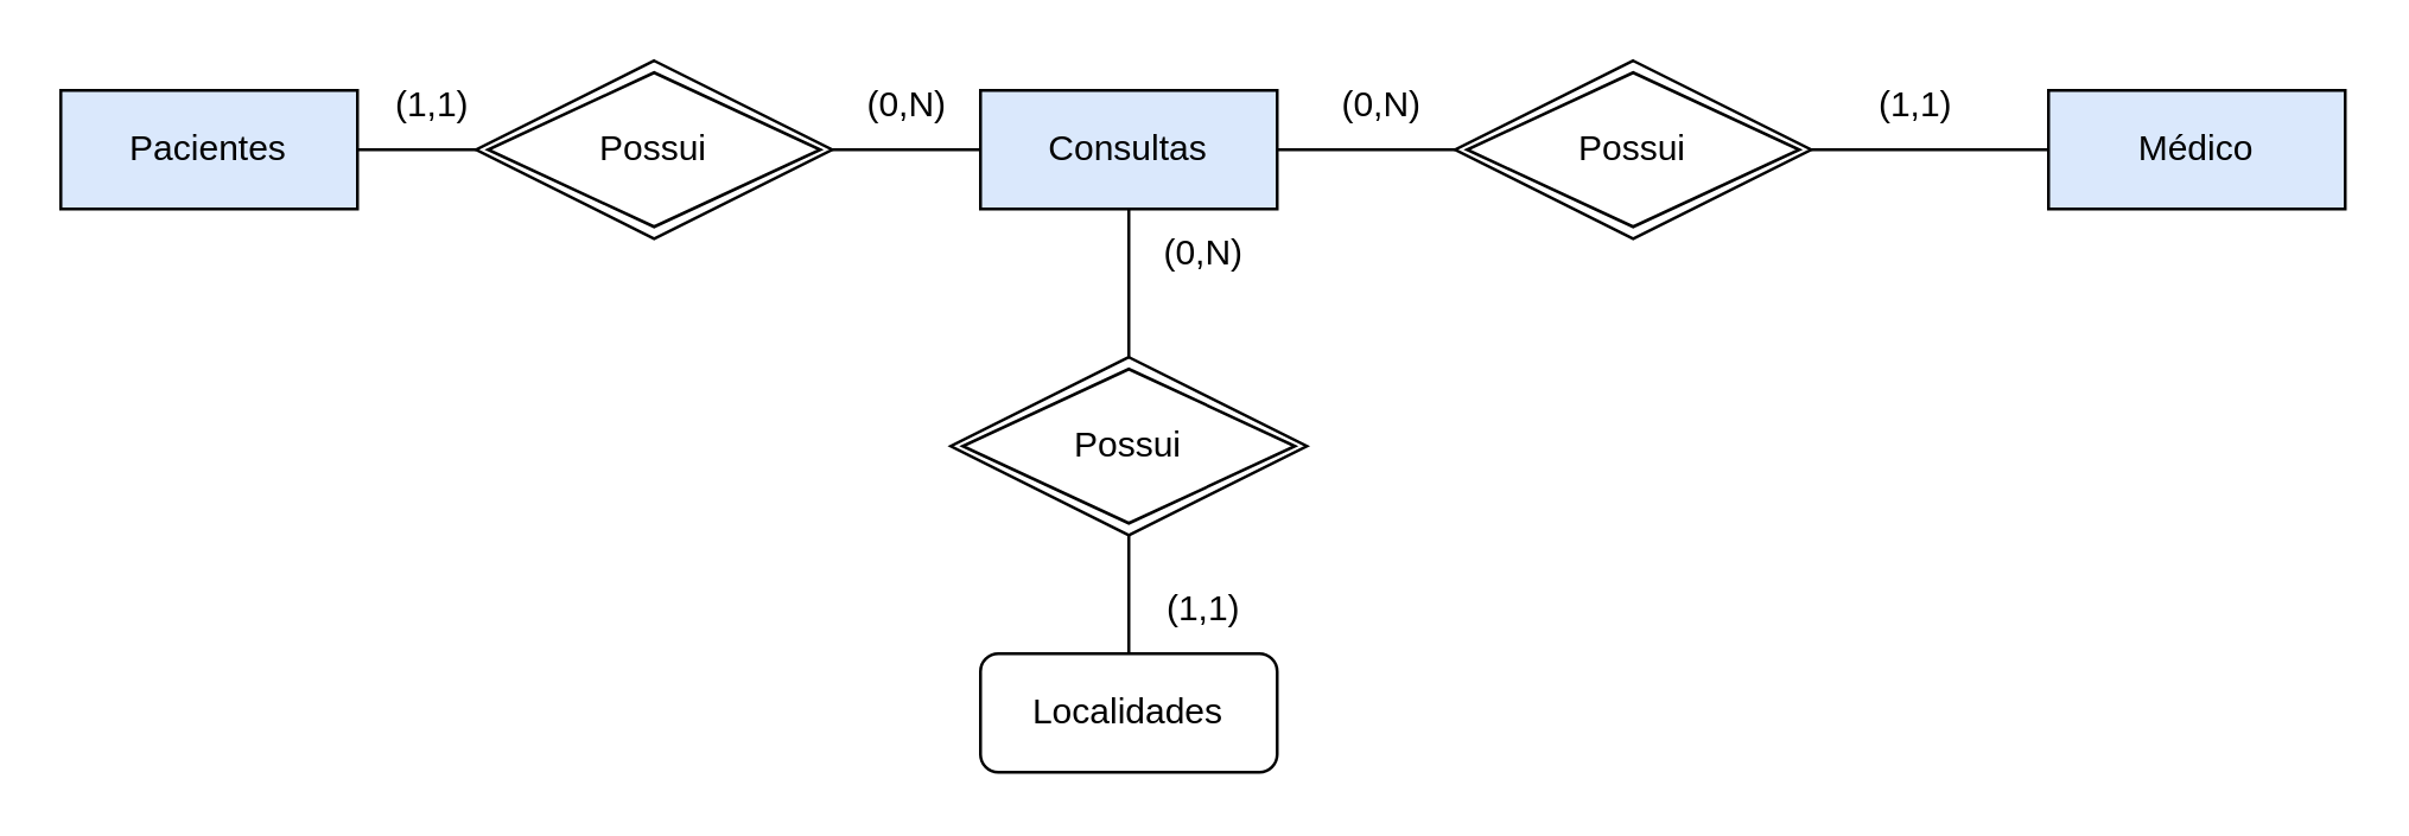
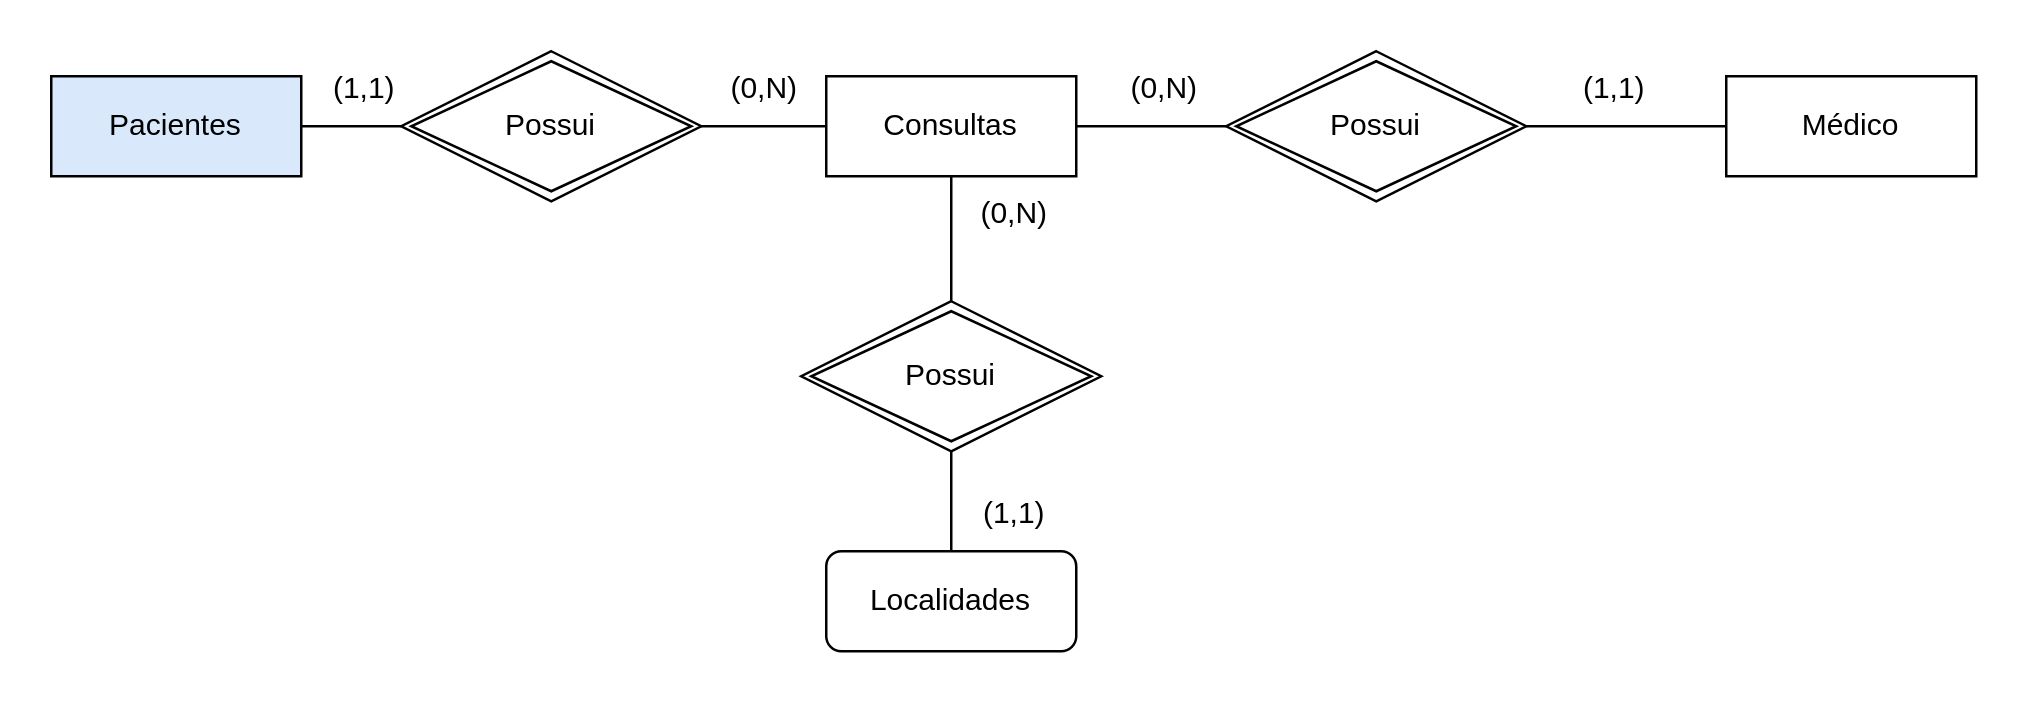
- <mxCell id="5" value="Consultas" style="whiteSpace=wrap;html=1;align=center;fillColor=#dae8fc;" vertex="1" parent="1"><mxGeometry x="330" y="30" width="100" height="40" as="geometry" /></mxCell>
+ <mxCell id="5" value="Consultas" style="whiteSpace=wrap;html=1;align=center;" vertex="1" parent="1"><mxGeometry x="330" y="30" width="100" height="40" as="geometry" /></mxCell>
- <mxCell id="2" value="Médico" style="whiteSpace=wrap;html=1;align=center;fillColor=#dae8fc;" vertex="1" parent="1"><mxGeometry x="690" y="30" width="100" height="40" as="geometry" /></mxCell>
+ <mxCell id="2" value="Médico" style="whiteSpace=wrap;html=1;align=center;" vertex="1" parent="1"><mxGeometry x="690" y="30" width="100" height="40" as="geometry" /></mxCell>
